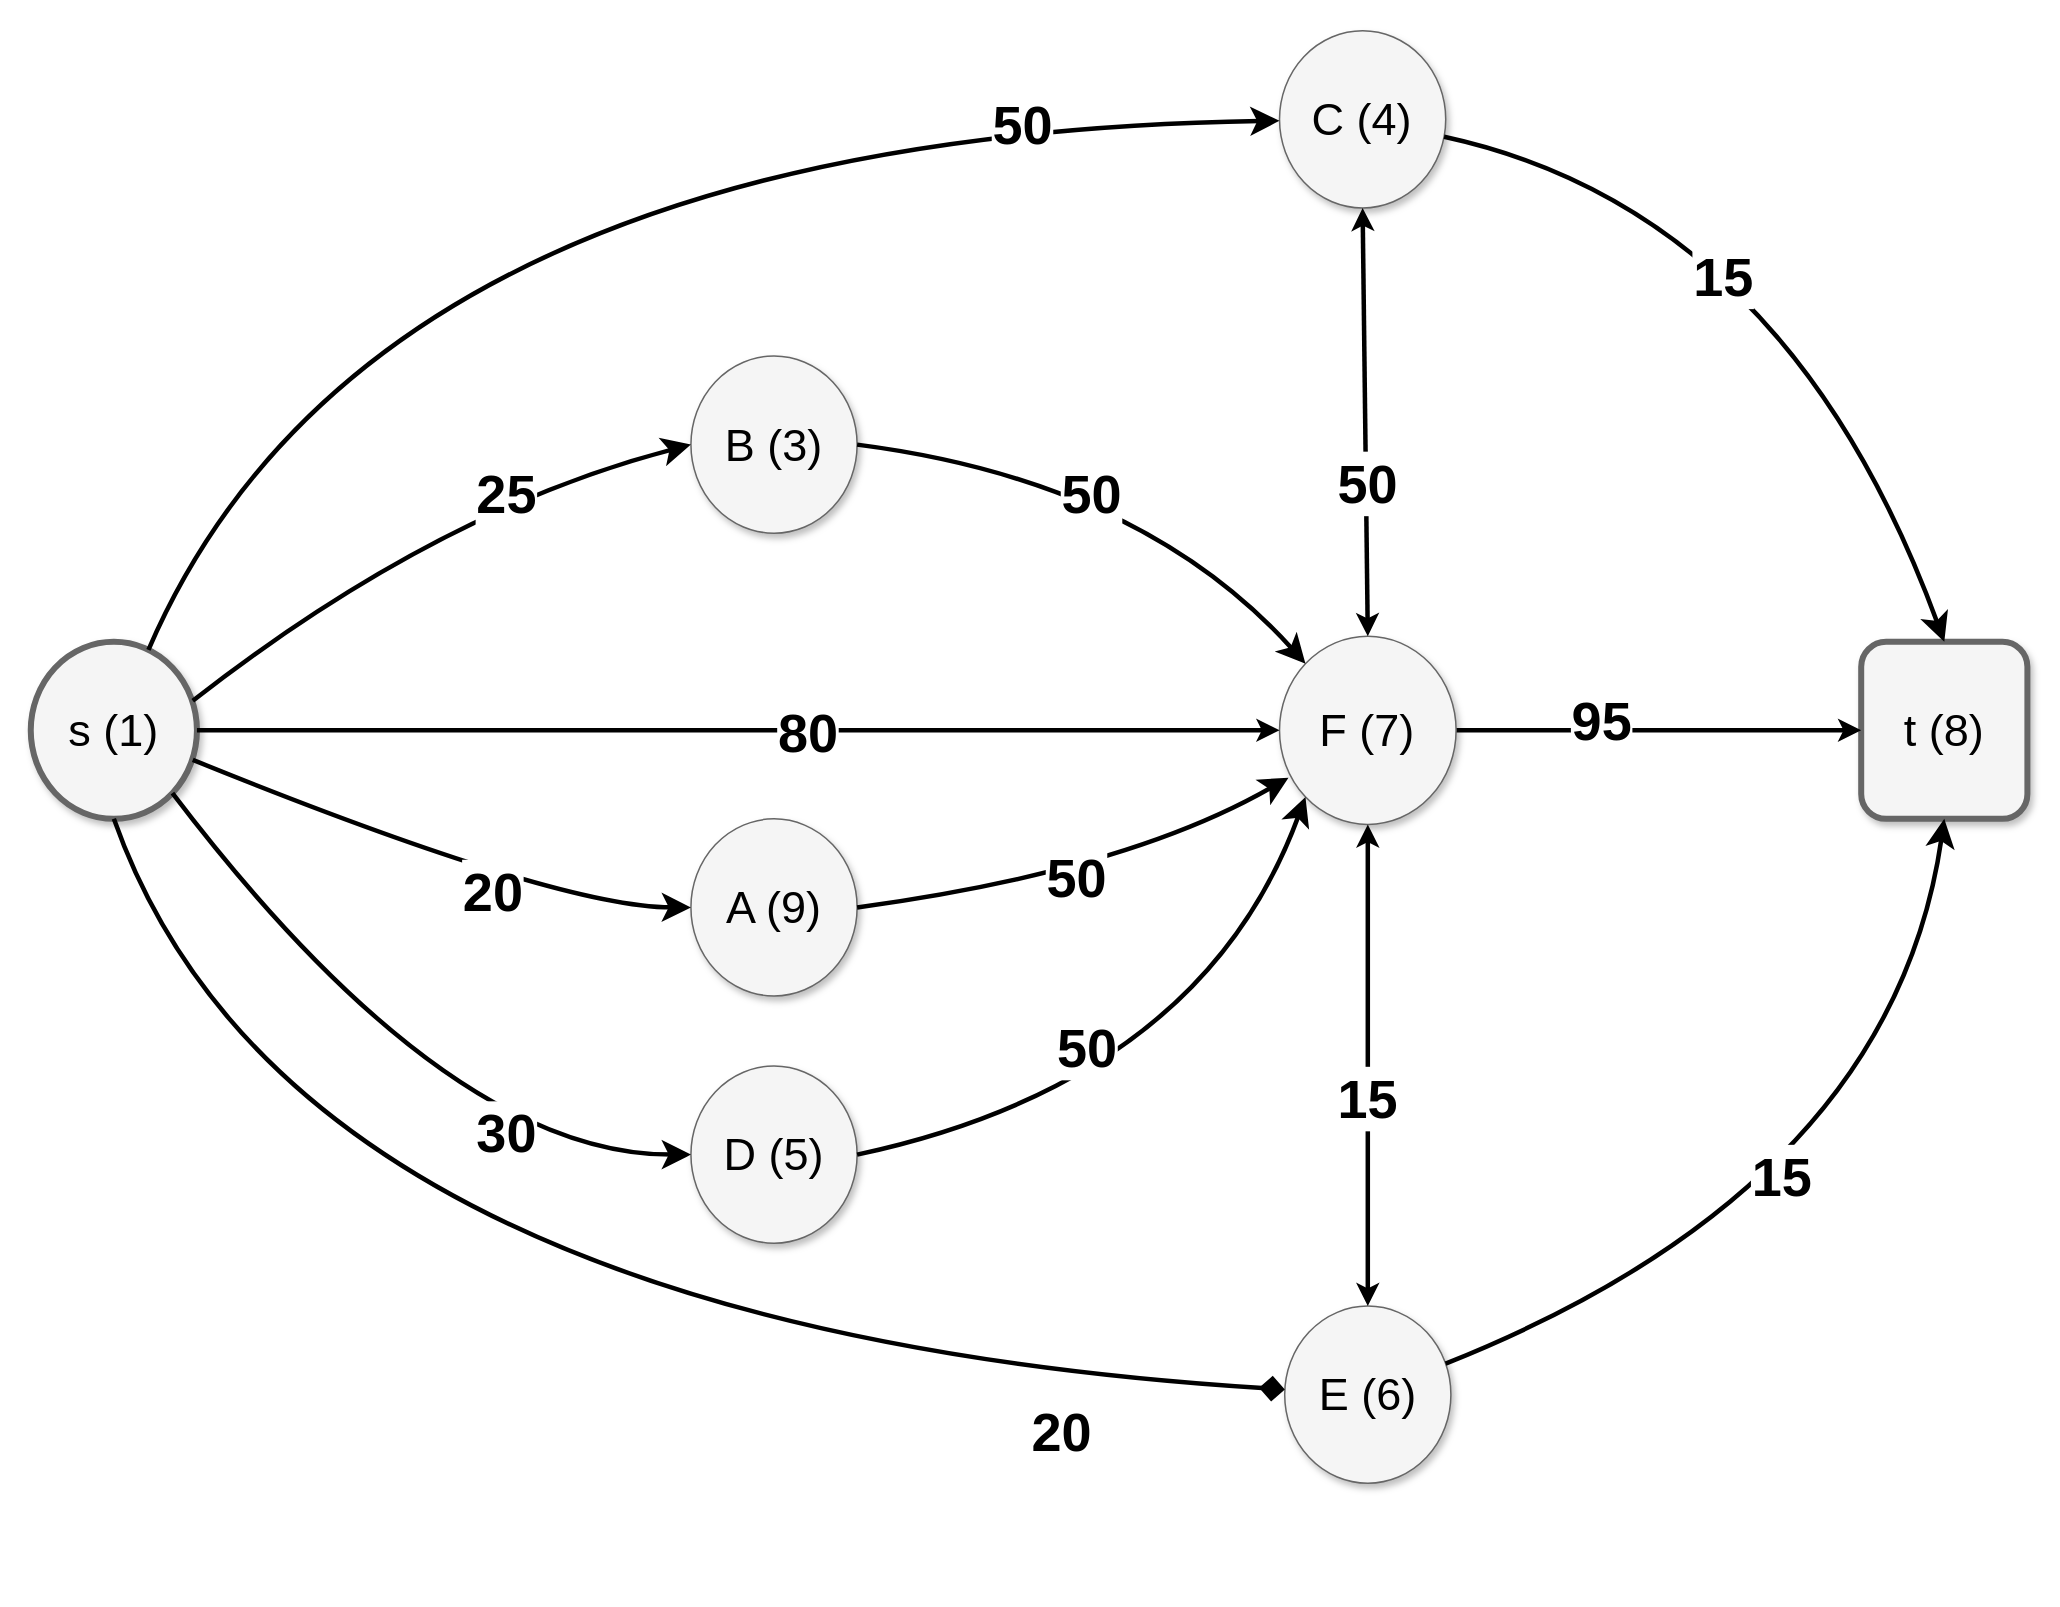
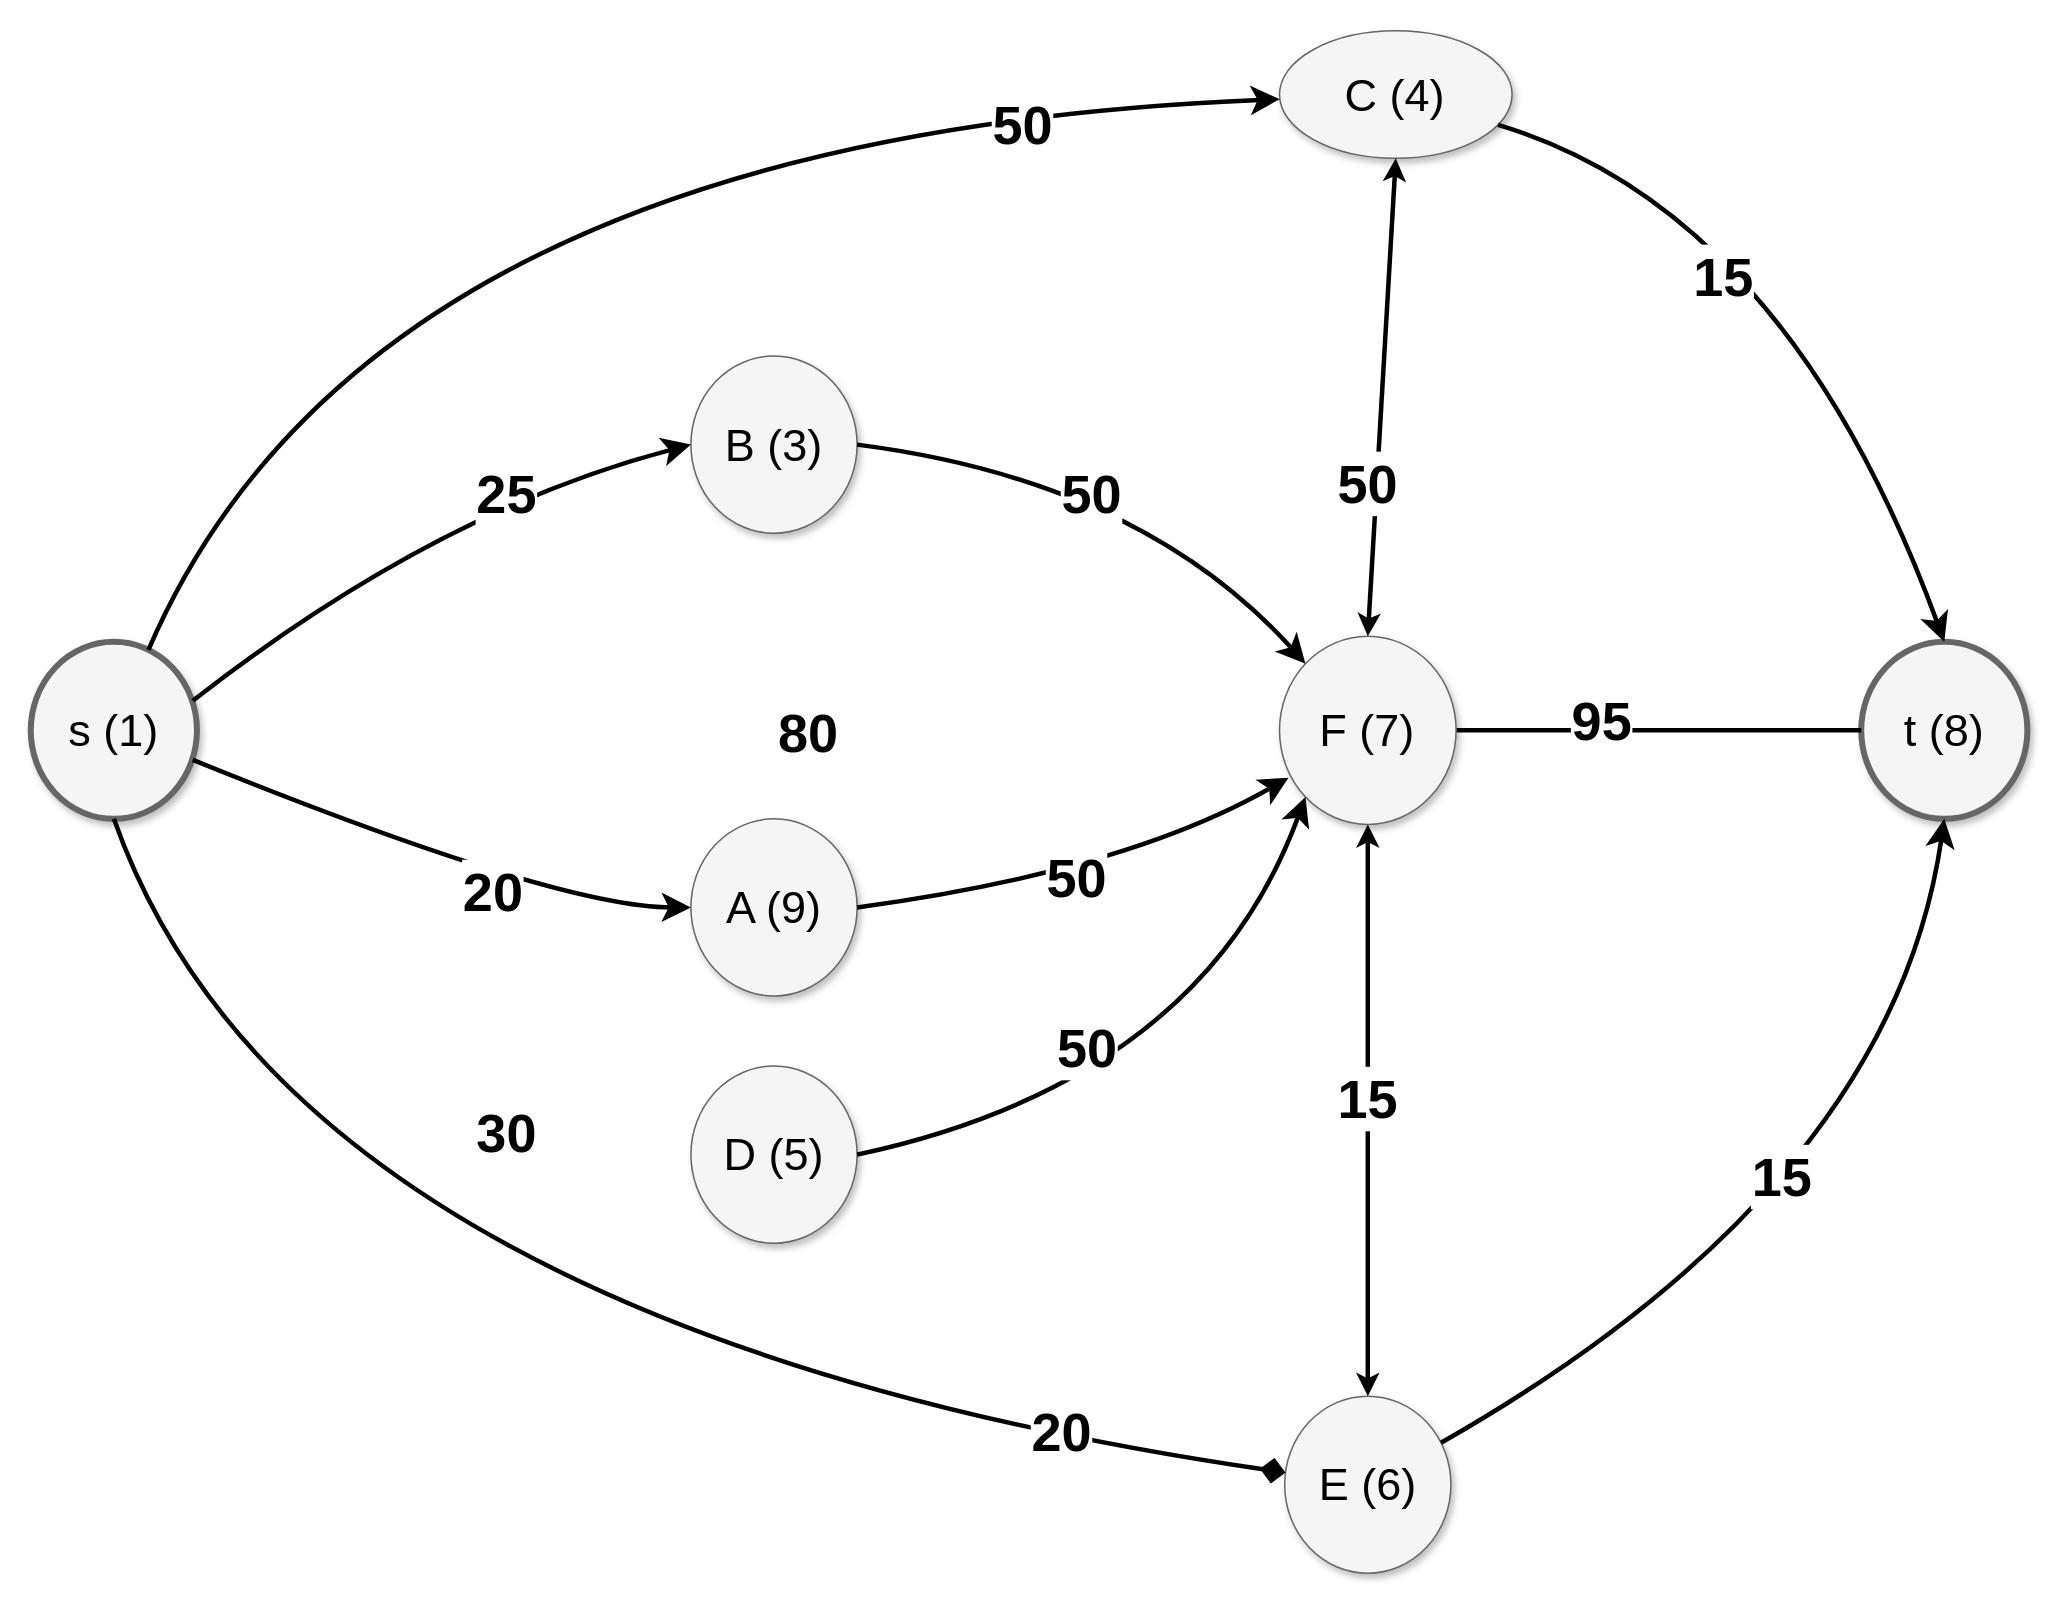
- <mxCell id="3" value="C (4)" style="ellipse;whiteSpace=wrap;html=1;rounded=0;shadow=1;strokeColor=#666666;strokeWidth=1;fontSize=30;align=center;fillColor=#f5f5f5;" parent="1" vertex="1"><mxGeometry x="852.301" y="20" width="110.769" height="118.049" as="geometry" /></mxCell>
+ <mxCell id="3" value="C (4)" style="ellipse;whiteSpace=wrap;html=1;rounded=0;shadow=1;strokeColor=#666666;strokeWidth=1;fontSize=30;align=center;fillColor=#f5f5f5;" parent="1" vertex="1"><mxGeometry x="852.301" y="20" width="155" height="85" as="geometry" /></mxCell>
- <mxCell id="19" style="edgeStyle=orthogonalEdgeStyle;rounded=0;orthogonalLoop=1;jettySize=auto;html=1;entryX=0;entryY=0.5;entryDx=0;entryDy=0;strokeWidth=3;" parent="1" source="2" target="13" edge="1"><mxGeometry relative="1" as="geometry" /></mxCell>
- <mxCell id="12" style="edgeStyle=orthogonalEdgeStyle;rounded=0;orthogonalLoop=1;jettySize=auto;html=1;entryX=0;entryY=0.5;entryDx=0;entryDy=0;strokeWidth=3;" parent="1" source="13" target="8" edge="1"><mxGeometry relative="1" as="geometry" /></mxCell>
+ <mxCell id="12" style="edgeStyle=orthogonalEdgeStyle;rounded=0;orthogonalLoop=1;jettySize=auto;html=1;entryX=0;entryY=0.5;entryDx=0;entryDy=0;strokeWidth=3;endArrow=none;" parent="1" source="13" target="8" edge="1"><mxGeometry relative="1" as="geometry" /></mxCell>
- <mxCell id="8" value="t (8)" style="whiteSpace=wrap;html=1;shadow=1;strokeColor=#666666;strokeWidth=4;fontSize=30;align=center;fillColor=#f5f5f5;rounded=1;" parent="1" vertex="1"><mxGeometry x="1240.001" y="427.195" width="110.769" height="118.049" as="geometry" /></mxCell>
+ <mxCell id="8" value="t (8)" style="ellipse;whiteSpace=wrap;html=1;rounded=0;shadow=1;strokeColor=#666666;strokeWidth=4;fontSize=30;align=center;fillColor=#f5f5f5;" parent="1" vertex="1"><mxGeometry x="1240.001" y="427.195" width="110.769" height="118.049" as="geometry" /></mxCell>
- <mxCell id="16" style="edgeStyle=none;curved=1;html=1;startSize=10;endFill=1;endSize=10;strokeWidth=3;fontSize=12;exitX=1;exitY=1;exitDx=0;exitDy=0;entryX=0;entryY=0.5;entryDx=0;entryDy=0;" parent="1" source="2" target="14" edge="1"><mxGeometry relative="1" as="geometry"><mxPoint x="795.197" y="651.957" as="sourcePoint" /><mxPoint x="1626.152" y="704.139" as="targetPoint" /><Array as="points"><mxPoint x="297.698" y="769.014" /></Array></mxGeometry></mxCell>
- <mxCell id="5" value="E (6)" style="ellipse;whiteSpace=wrap;html=1;rounded=0;shadow=1;strokeColor=#666666;strokeWidth=1;fontSize=30;align=center;fillColor=#f5f5f5;" parent="1" vertex="1"><mxGeometry x="855.761" y="869.991" width="110.769" height="118.049" as="geometry" /></mxCell>
+ <mxCell id="5" value="E (6)" style="ellipse;whiteSpace=wrap;html=1;rounded=0;shadow=1;strokeColor=#666666;strokeWidth=1;fontSize=30;align=center;fillColor=#f5f5f5;" parent="1" vertex="1"><mxGeometry x="855.761" y="929.991" width="110.769" height="118.049" as="geometry" /></mxCell>
